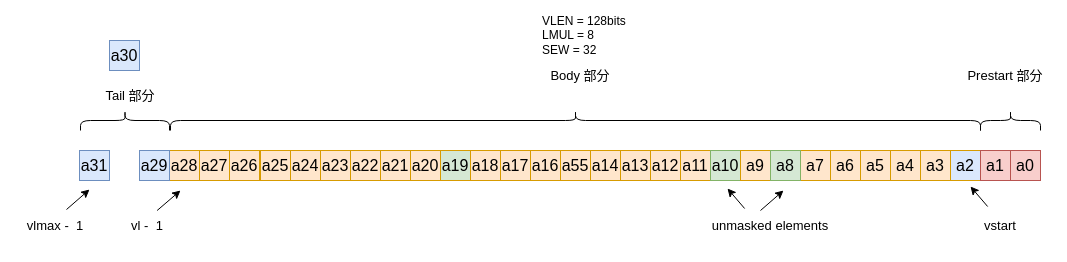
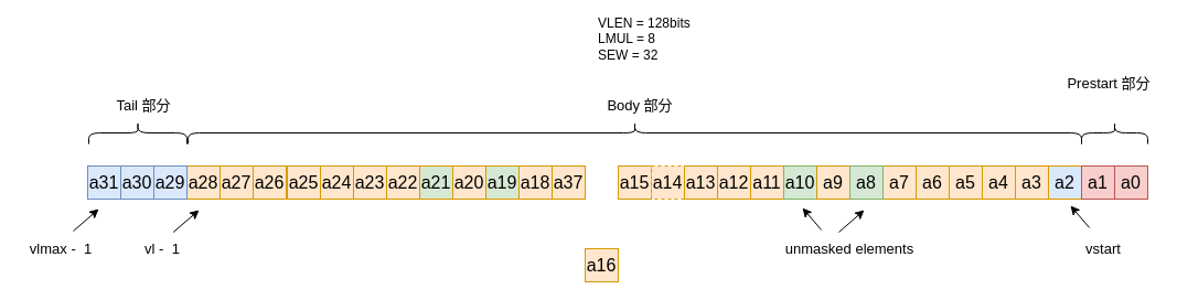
- <mxCell id="32" value="&lt;font style=&quot;font-size: 16px;&quot;&gt;a30&lt;/font&gt;" style="rounded=0;whiteSpace=wrap;html=1;fillColor=#dae8fc;strokeColor=#6c8ebf;" parent="1" vertex="1"><mxGeometry x="109" y="40" width="30" height="30" as="geometry" /></mxCell>
+ <mxCell id="32" value="&lt;font style=&quot;font-size: 16px;&quot;&gt;a30&lt;/font&gt;" style="rounded=0;whiteSpace=wrap;html=1;fillColor=#dae8fc;strokeColor=#6c8ebf;" parent="1" vertex="1"><mxGeometry x="109" y="150" width="30" height="30" as="geometry" /></mxCell>
- <mxCell id="38" value="&lt;font style=&quot;font-size: 13px;&quot;&gt;Body 部分&lt;/font&gt;" style="text;strokeColor=none;align=center;fillColor=none;html=1;verticalAlign=middle;whiteSpace=wrap;rounded=0;" parent="1" vertex="1"><mxGeometry x="540" y="60" width="80" height="30" as="geometry" /></mxCell>
+ <mxCell id="38" value="&lt;font style=&quot;font-size: 13px;&quot;&gt;Body 部分&lt;/font&gt;" style="text;strokeColor=none;align=center;fillColor=none;html=1;verticalAlign=middle;whiteSpace=wrap;rounded=0;" parent="1" vertex="1"><mxGeometry x="540" y="80" width="80" height="30" as="geometry" /></mxCell>
- <mxCell id="24" value="&lt;font style=&quot;font-size: 16px;&quot;&gt;a21&lt;/font&gt;" style="rounded=0;whiteSpace=wrap;html=1;fillColor=#ffe6cc;strokeColor=#d79b00;" parent="1" vertex="1"><mxGeometry x="380" y="150" width="30" height="30" as="geometry" /></mxCell>
+ <mxCell id="24" value="&lt;font style=&quot;font-size: 16px;&quot;&gt;a21&lt;/font&gt;" style="rounded=0;whiteSpace=wrap;html=1;fillColor=#d5e8d4;strokeColor=#d79b00;" parent="1" vertex="1"><mxGeometry x="380" y="150" width="30" height="30" as="geometry" /></mxCell>
- <mxCell id="20" value="&lt;font style=&quot;font-size: 16px;&quot;&gt;a17&lt;/font&gt;" style="rounded=0;whiteSpace=wrap;html=1;fillColor=#ffe6cc;strokeColor=#d79b00;" parent="1" vertex="1"><mxGeometry x="500" y="150" width="30" height="30" as="geometry" /></mxCell>
+ <mxCell id="20" value="&lt;font style=&quot;font-size: 16px;&quot;&gt;a37&lt;/font&gt;" style="rounded=0;whiteSpace=wrap;html=1;fillColor=#ffe6cc;strokeColor=#d79b00;" parent="1" vertex="1"><mxGeometry x="500" y="150" width="30" height="30" as="geometry" /></mxCell>
- <mxCell id="21" value="&lt;font style=&quot;font-size: 16px;&quot;&gt;a16&lt;/font&gt;" style="rounded=0;whiteSpace=wrap;html=1;fillColor=#ffe6cc;strokeColor=#d79b00;" parent="1" vertex="1"><mxGeometry x="530" y="150" width="30" height="30" as="geometry" /></mxCell>
+ <mxCell id="21" value="&lt;font style=&quot;font-size: 16px;&quot;&gt;a16&lt;/font&gt;" style="rounded=0;whiteSpace=wrap;html=1;fillColor=#ffe6cc;strokeColor=#d79b00;" parent="1" vertex="1"><mxGeometry x="530" y="225" width="30" height="30" as="geometry" /></mxCell>
- <mxCell id="14" value="&lt;font style=&quot;font-size: 16px;&quot;&gt;a55&lt;/font&gt;" style="rounded=0;whiteSpace=wrap;html=1;fillColor=#ffe6cc;strokeColor=#d79b00;" parent="1" vertex="1"><mxGeometry x="560" y="150" width="30" height="30" as="geometry" /></mxCell>
+ <mxCell id="14" value="&lt;font style=&quot;font-size: 16px;&quot;&gt;a15&lt;/font&gt;" style="rounded=0;whiteSpace=wrap;html=1;fillColor=#ffe6cc;strokeColor=#d79b00;" parent="1" vertex="1"><mxGeometry x="560" y="150" width="30" height="30" as="geometry" /></mxCell>
- <mxCell id="15" value="&lt;font style=&quot;font-size: 16px;&quot;&gt;a14&lt;/font&gt;" style="rounded=0;whiteSpace=wrap;html=1;fillColor=#ffe6cc;strokeColor=#d79b00;" parent="1" vertex="1"><mxGeometry x="590" y="150" width="30" height="30" as="geometry" /></mxCell>
+ <mxCell id="15" value="&lt;font style=&quot;font-size: 16px;&quot;&gt;a14&lt;/font&gt;" style="rounded=0;whiteSpace=wrap;html=1;fillColor=#ffe6cc;strokeColor=#d79b00;dashed=1;" parent="1" vertex="1"><mxGeometry x="590" y="150" width="30" height="30" as="geometry" /></mxCell>
